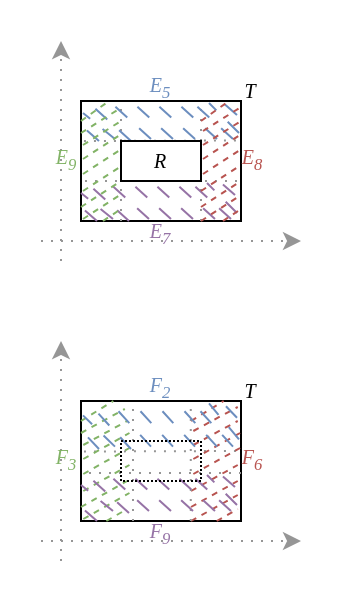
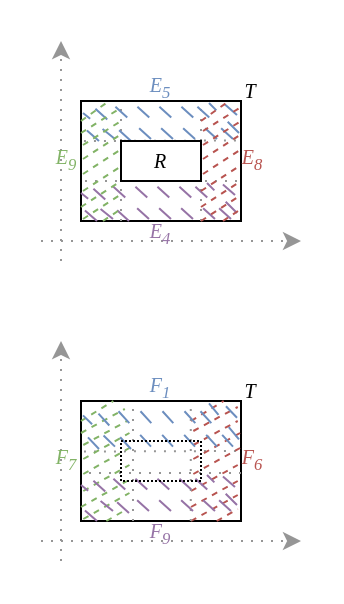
- <mxCell id="17" value="E&lt;span style=&quot;font-size: 10px;&quot;&gt;&lt;span style=&quot;font-size: 10px;&quot;&gt;&lt;sub&gt;7&lt;/sub&gt;&lt;/span&gt;&lt;/span&gt;" style="text;html=1;align=center;verticalAlign=middle;whiteSpace=wrap;rounded=0;fontSize=10;fontStyle=2;fontFamily=Computer modern;fontColor=#9673A6;" vertex="1" parent="1"><mxGeometry x="65" y="112" width="30" height="10" as="geometry" /></mxCell>
+ <mxCell id="17" value="E&lt;span style=&quot;font-size: 10px;&quot;&gt;&lt;span style=&quot;font-size: 10px;&quot;&gt;&lt;sub&gt;4&lt;/sub&gt;&lt;/span&gt;&lt;/span&gt;" style="text;html=1;align=center;verticalAlign=middle;whiteSpace=wrap;rounded=0;fontSize=10;fontStyle=2;fontFamily=Computer modern;fontColor=#9673A6;" vertex="1" parent="1"><mxGeometry x="65" y="112" width="30" height="10" as="geometry" /></mxCell>
- <mxCell id="65" value="F&lt;span style=&quot;font-size: 10px;&quot;&gt;&lt;span style=&quot;font-size: 10px;&quot;&gt;&lt;sub&gt;2&lt;/sub&gt;&lt;/span&gt;&lt;/span&gt;" style="text;html=1;align=center;verticalAlign=middle;whiteSpace=wrap;rounded=0;fontSize=10;fontStyle=2;fontFamily=Computer modern;fontColor=#6C8EBF;" vertex="1" parent="1"><mxGeometry x="65" y="189" width="30" height="10" as="geometry" /></mxCell>
+ <mxCell id="65" value="F&lt;span style=&quot;font-size: 10px;&quot;&gt;&lt;span style=&quot;font-size: 10px;&quot;&gt;&lt;sub&gt;1&lt;/sub&gt;&lt;/span&gt;&lt;/span&gt;" style="text;html=1;align=center;verticalAlign=middle;whiteSpace=wrap;rounded=0;fontSize=10;fontStyle=2;fontFamily=Computer modern;fontColor=#6C8EBF;" vertex="1" parent="1"><mxGeometry x="65" y="189" width="30" height="10" as="geometry" /></mxCell>
- <mxCell id="66" value="F&lt;span style=&quot;font-size: 10px;&quot;&gt;&lt;span style=&quot;font-size: 10px;&quot;&gt;&lt;sub&gt;3&lt;/sub&gt;&lt;/span&gt;&lt;/span&gt;" style="text;html=1;align=center;verticalAlign=middle;whiteSpace=wrap;rounded=0;fontSize=10;fontStyle=2;fontFamily=Computer modern;fontColor=#82B366;" vertex="1" parent="1"><mxGeometry x="26" y="220" width="14" height="20" as="geometry" /></mxCell>
+ <mxCell id="66" value="F&lt;span style=&quot;font-size: 10px;&quot;&gt;&lt;span style=&quot;font-size: 10px;&quot;&gt;&lt;sub&gt;7&lt;/sub&gt;&lt;/span&gt;&lt;/span&gt;" style="text;html=1;align=center;verticalAlign=middle;whiteSpace=wrap;rounded=0;fontSize=10;fontStyle=2;fontFamily=Computer modern;fontColor=#82B366;" vertex="1" parent="1"><mxGeometry x="26" y="220" width="14" height="20" as="geometry" /></mxCell>
